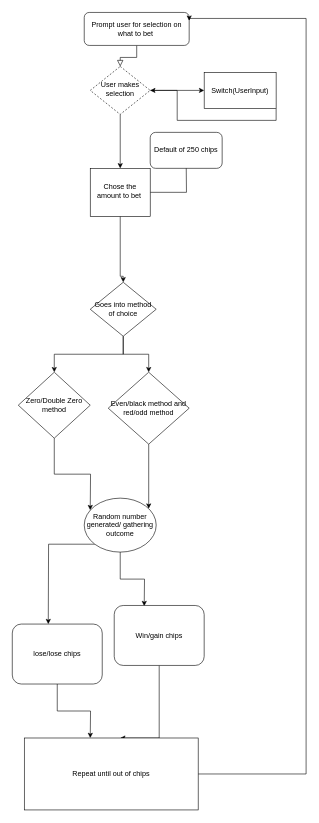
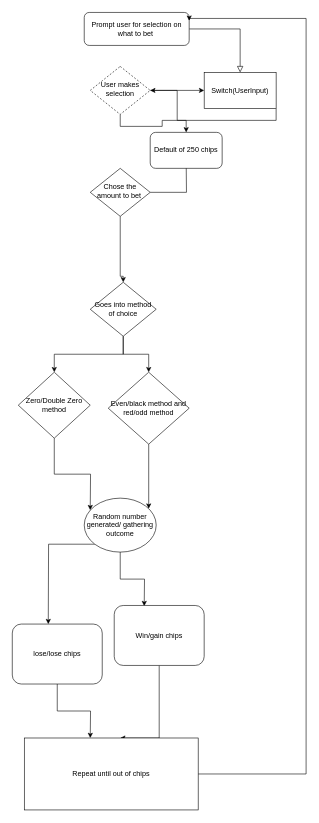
- <mxCell id="2" value="" style="rounded=0;html=1;jettySize=auto;orthogonalLoop=1;fontSize=11;endArrow=block;endFill=0;endSize=8;strokeWidth=1;shadow=0;labelBackgroundColor=none;edgeStyle=orthogonalEdgeStyle;" parent="1" source="3" target="6" edge="1"><mxGeometry relative="1" as="geometry" /></mxCell>
+ <mxCell id="2" value="" style="rounded=0;html=1;jettySize=auto;orthogonalLoop=1;fontSize=11;endArrow=block;endFill=0;endSize=8;strokeWidth=1;shadow=0;labelBackgroundColor=none;edgeStyle=orthogonalEdgeStyle;" parent="1" source="3" target="12" edge="1"><mxGeometry relative="1" as="geometry" /></mxCell>
- <mxCell id="4" value="" style="edgeStyle=orthogonalEdgeStyle;rounded=0;orthogonalLoop=1;jettySize=auto;html=1;" edge="1" parent="1" source="6" target="9"><mxGeometry relative="1" as="geometry" /></mxCell>
+ <mxCell id="4" value="" style="edgeStyle=orthogonalEdgeStyle;rounded=0;orthogonalLoop=1;jettySize=auto;html=1;" edge="1" parent="1" source="6" target="10"><mxGeometry relative="1" as="geometry" /></mxCell>
- <mxCell id="9" value="Chose the amount to bet&amp;nbsp;" style="whiteSpace=wrap;html=1;shadow=0;fontFamily=Helvetica;fontSize=12;align=center;strokeWidth=1;spacing=6;spacingTop=-4;rounded=0;" parent="1" vertex="1"><mxGeometry x="150" y="280" width="100" height="80" as="geometry" /></mxCell>
+ <mxCell id="9" value="Chose the amount to bet&amp;nbsp;" style="rhombus;whiteSpace=wrap;html=1;shadow=0;fontFamily=Helvetica;fontSize=12;align=center;strokeWidth=1;spacing=6;spacingTop=-4;" parent="1" vertex="1"><mxGeometry x="150" y="280" width="100" height="80" as="geometry" /></mxCell>
